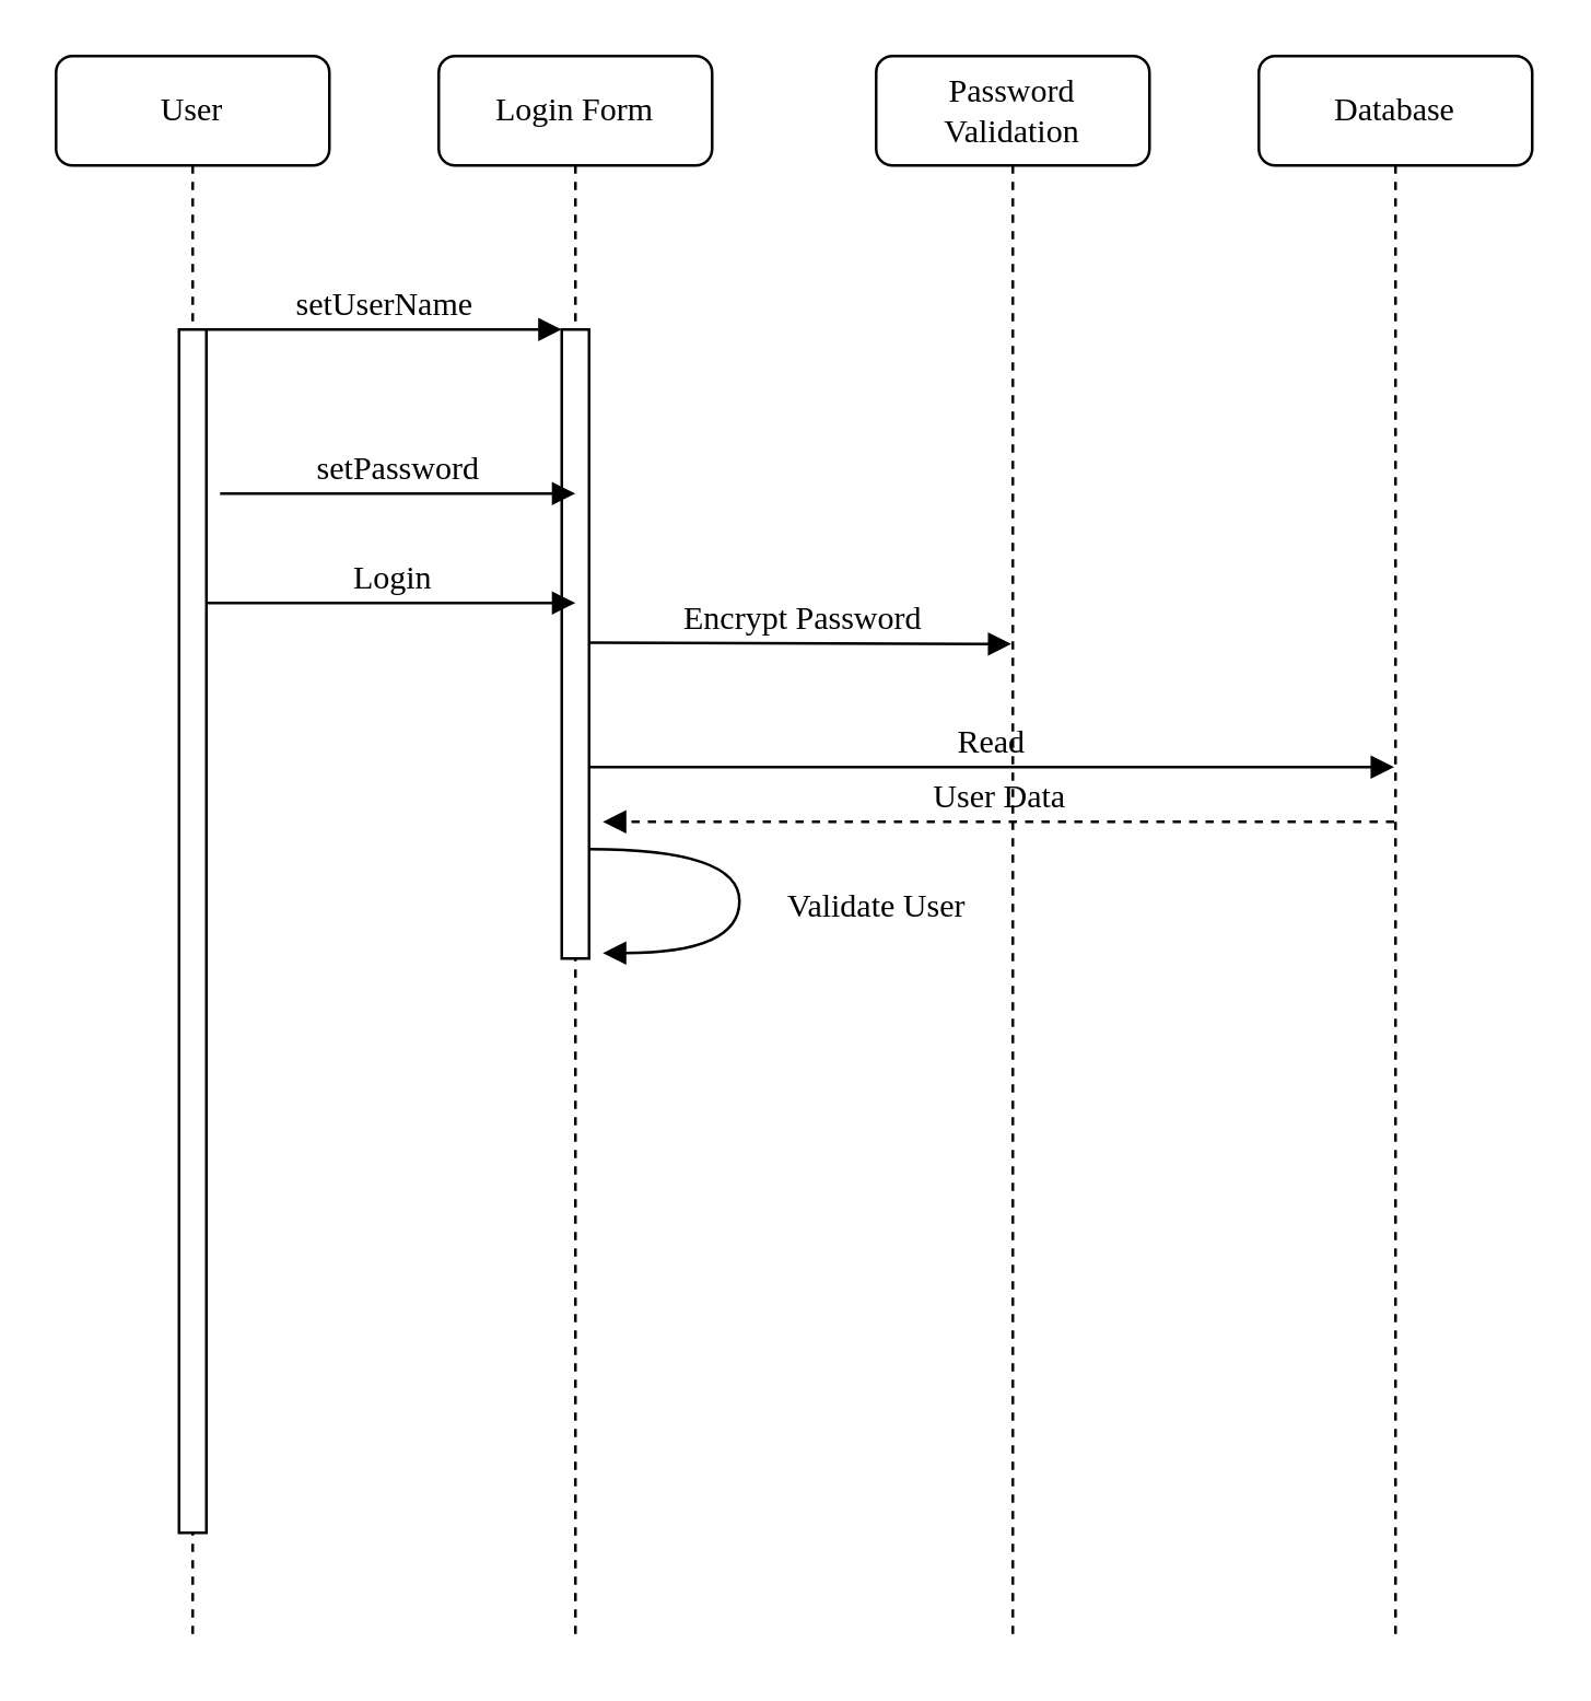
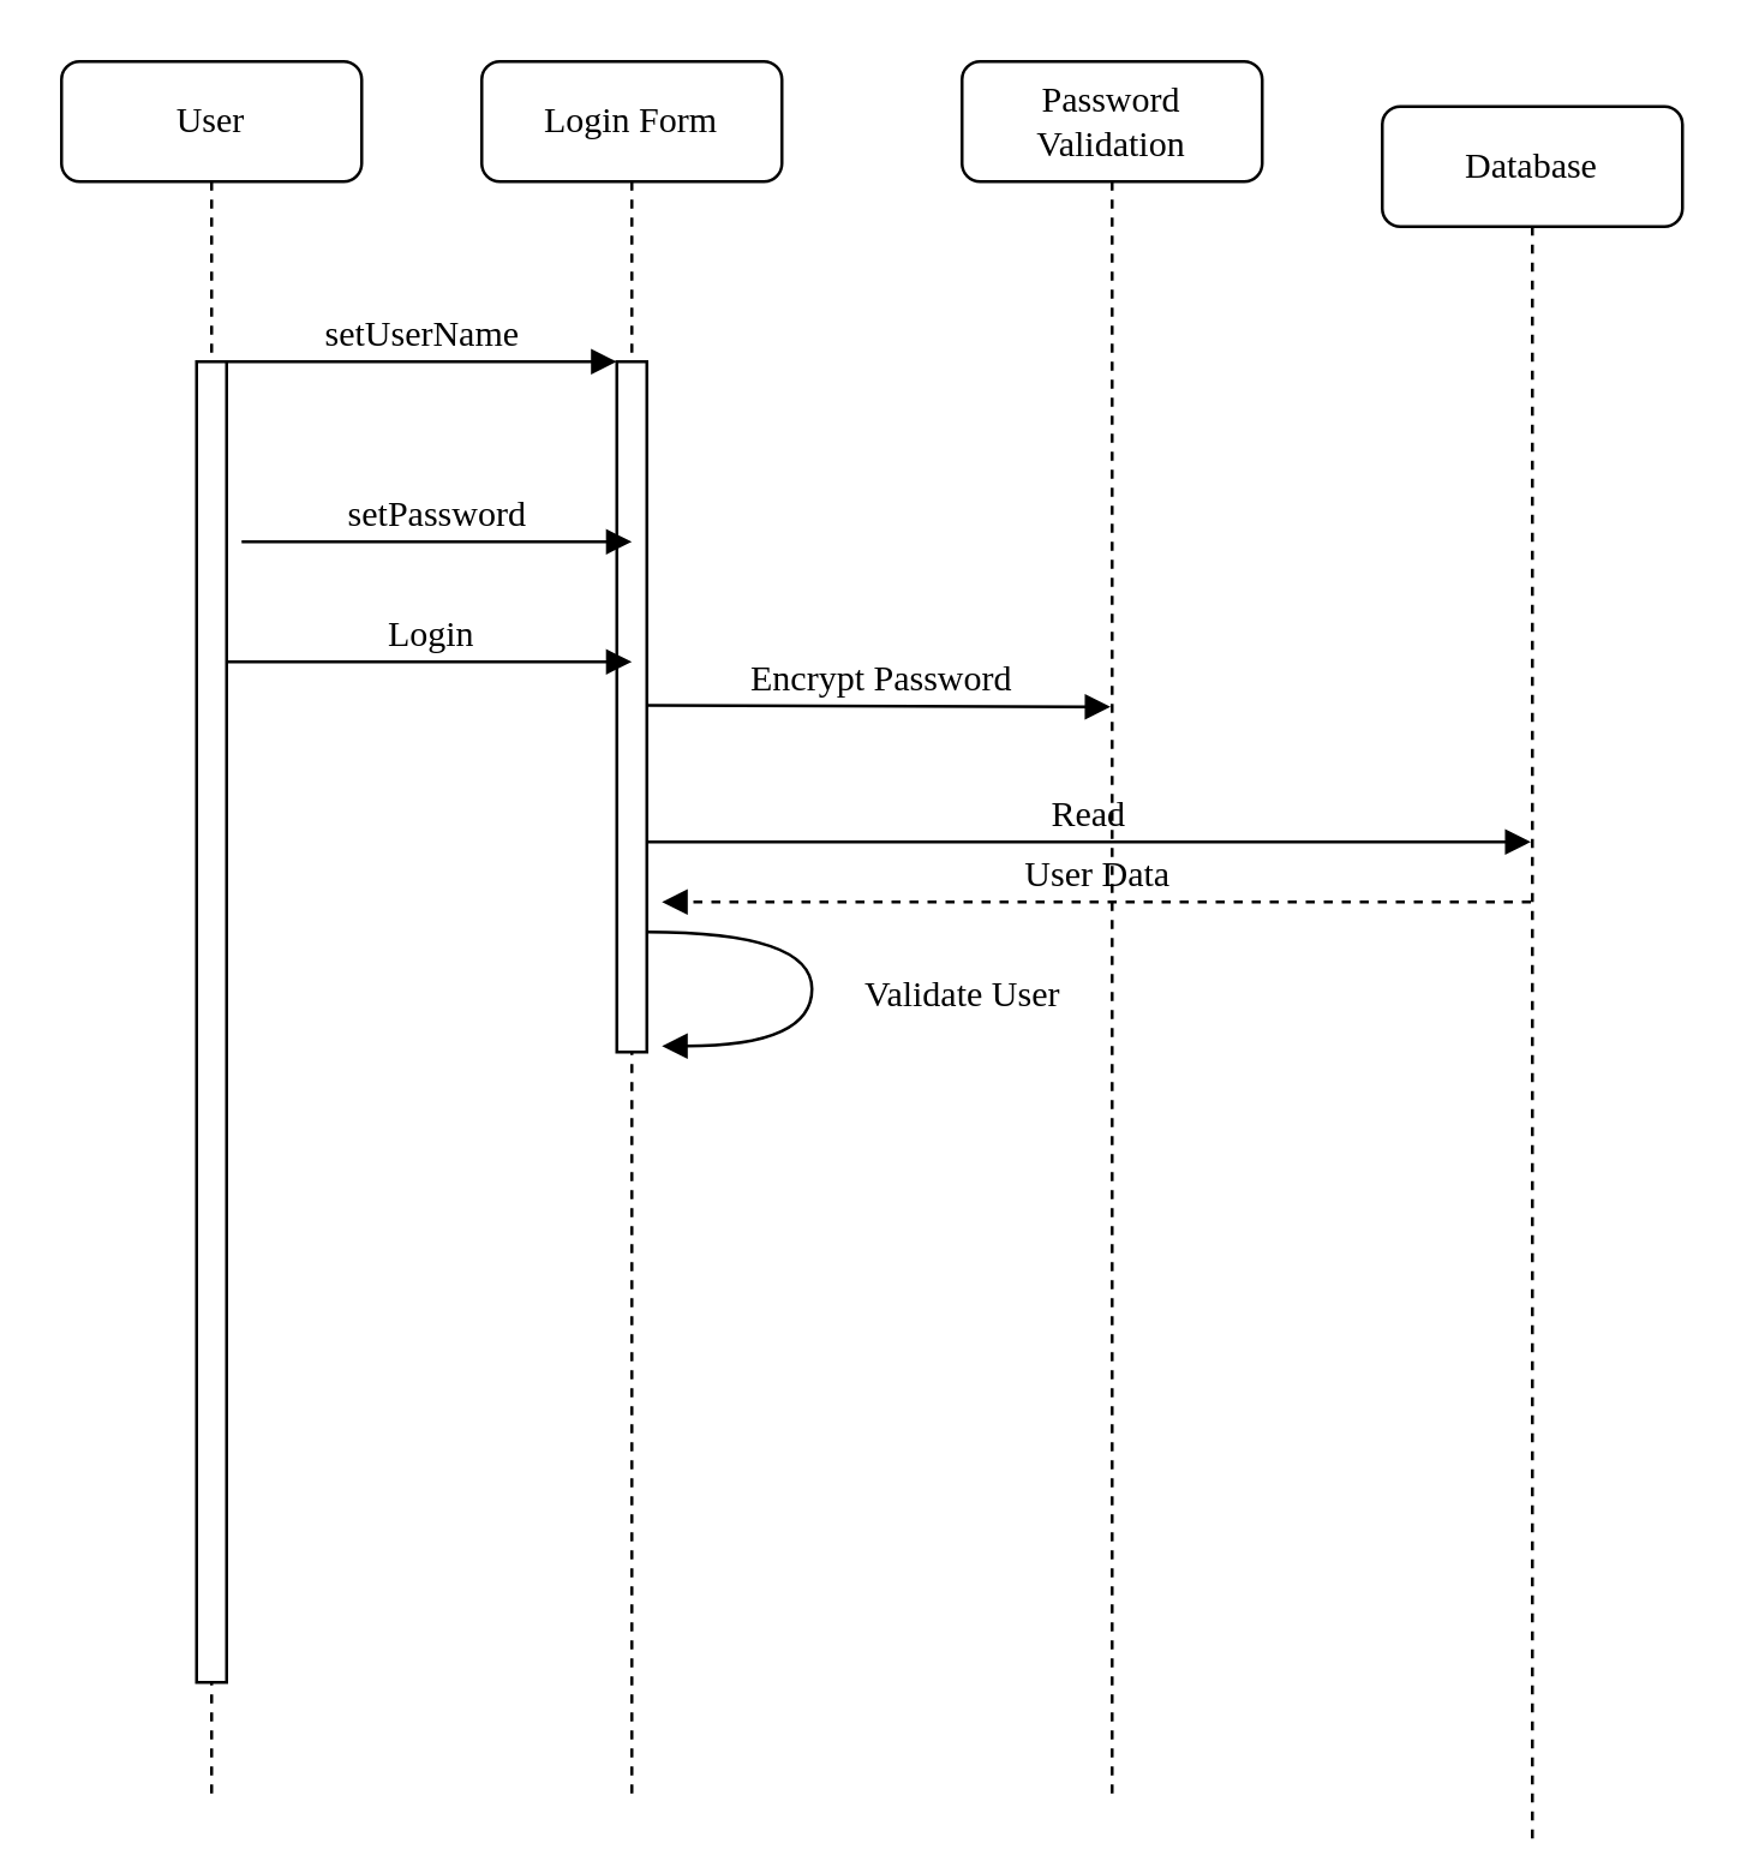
- <mxCell id="5" value="Database" style="shape=umlLifeline;perimeter=lifelinePerimeter;whiteSpace=wrap;html=1;container=1;collapsible=0;recursiveResize=0;outlineConnect=0;rounded=1;shadow=0;comic=0;labelBackgroundColor=none;strokeColor=#000000;strokeWidth=1;fillColor=#FFFFFF;fontFamily=Verdana;fontSize=12;fontColor=#000000;align=center;" parent="1" vertex="1"><mxGeometry x="460" y="20" width="100" height="580" as="geometry" /></mxCell>
+ <mxCell id="5" value="Database" style="shape=umlLifeline;perimeter=lifelinePerimeter;whiteSpace=wrap;html=1;container=1;collapsible=0;recursiveResize=0;outlineConnect=0;rounded=1;shadow=0;comic=0;labelBackgroundColor=none;strokeColor=#000000;strokeWidth=1;fillColor=#FFFFFF;fontFamily=Verdana;fontSize=12;fontColor=#000000;align=center;" parent="1" vertex="1"><mxGeometry x="460" y="35" width="100" height="580" as="geometry" /></mxCell>
